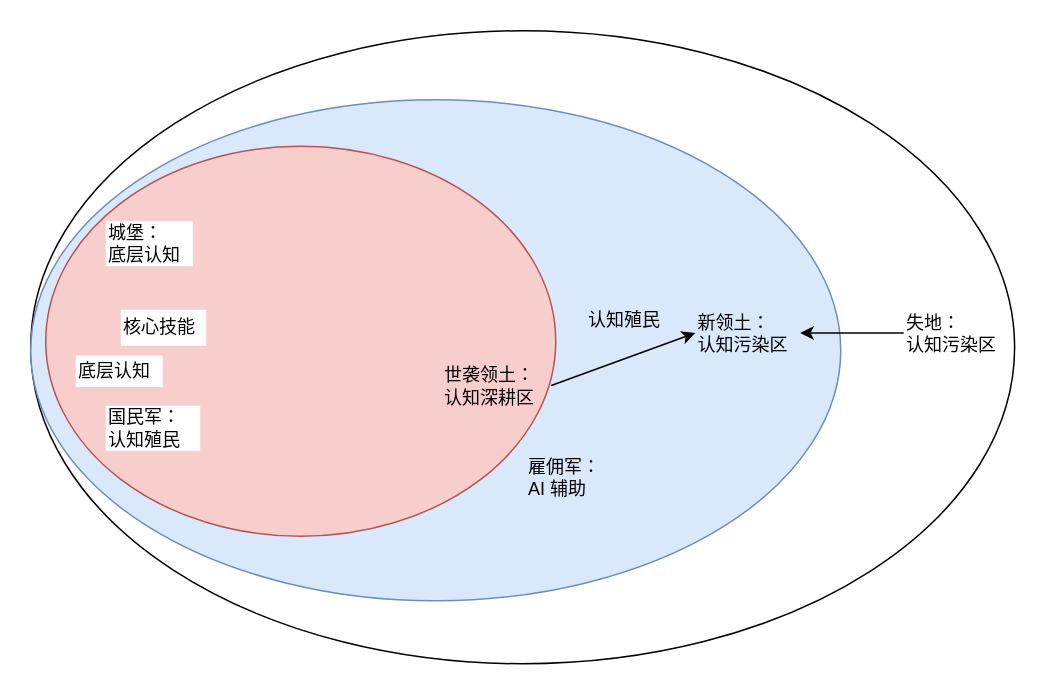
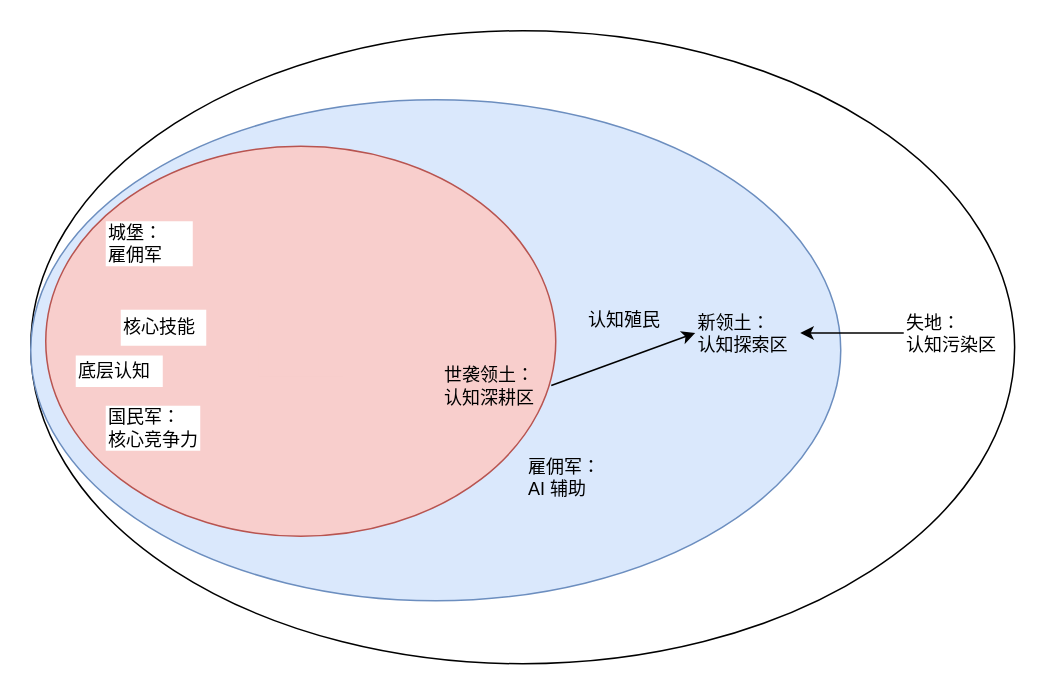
- <mxCell id="6" value="&lt;span style=&quot;color: rgb(0, 0, 0);&quot;&gt;城堡&lt;/span&gt;：&lt;div style=&quot;&quot;&gt;&lt;font color=&quot;#000000&quot;&gt;底层认知&lt;/font&gt;&lt;/div&gt;" style="text;html=1;align=left;verticalAlign=middle;whiteSpace=wrap;rounded=0;fillColor=default;" parent="1" vertex="1"><mxGeometry x="70" y="147" width="58" height="30" as="geometry" /></mxCell>
+ <mxCell id="6" value="&lt;span style=&quot;color: rgb(0, 0, 0);&quot;&gt;城堡&lt;/span&gt;：&lt;div style=&quot;&quot;&gt;&lt;font color=&quot;#000000&quot;&gt;雇佣军&lt;/font&gt;&lt;/div&gt;" style="text;html=1;align=left;verticalAlign=middle;whiteSpace=wrap;rounded=0;fillColor=default;" parent="1" vertex="1"><mxGeometry x="70" y="147" width="58" height="30" as="geometry" /></mxCell>
- <mxCell id="10" value="新领土：&lt;div&gt;认知污染区&lt;/div&gt;" style="text;html=1;align=left;verticalAlign=middle;whiteSpace=wrap;rounded=0;" parent="1" vertex="1"><mxGeometry x="463" y="198" width="70" height="47" as="geometry" /></mxCell>
+ <mxCell id="10" value="新领土：&lt;div&gt;认知探索区&lt;/div&gt;" style="text;html=1;align=left;verticalAlign=middle;whiteSpace=wrap;rounded=0;" parent="1" vertex="1"><mxGeometry x="463" y="198" width="70" height="47" as="geometry" /></mxCell>
- <mxCell id="7" value="国民军：&lt;div&gt;&lt;span style=&quot;color: rgb(0, 0, 0);&quot;&gt;认知殖民&lt;/span&gt;&lt;/div&gt;" style="text;html=1;align=left;verticalAlign=middle;whiteSpace=wrap;rounded=0;fillColor=default;" parent="1" vertex="1"><mxGeometry x="70" y="270" width="63" height="30" as="geometry" /></mxCell>
+ <mxCell id="7" value="国民军：&lt;div&gt;&lt;span style=&quot;color: rgb(0, 0, 0);&quot;&gt;核心竞争力&lt;/span&gt;&lt;/div&gt;" style="text;html=1;align=left;verticalAlign=middle;whiteSpace=wrap;rounded=0;fillColor=default;" parent="1" vertex="1"><mxGeometry x="70" y="270" width="63" height="30" as="geometry" /></mxCell>
